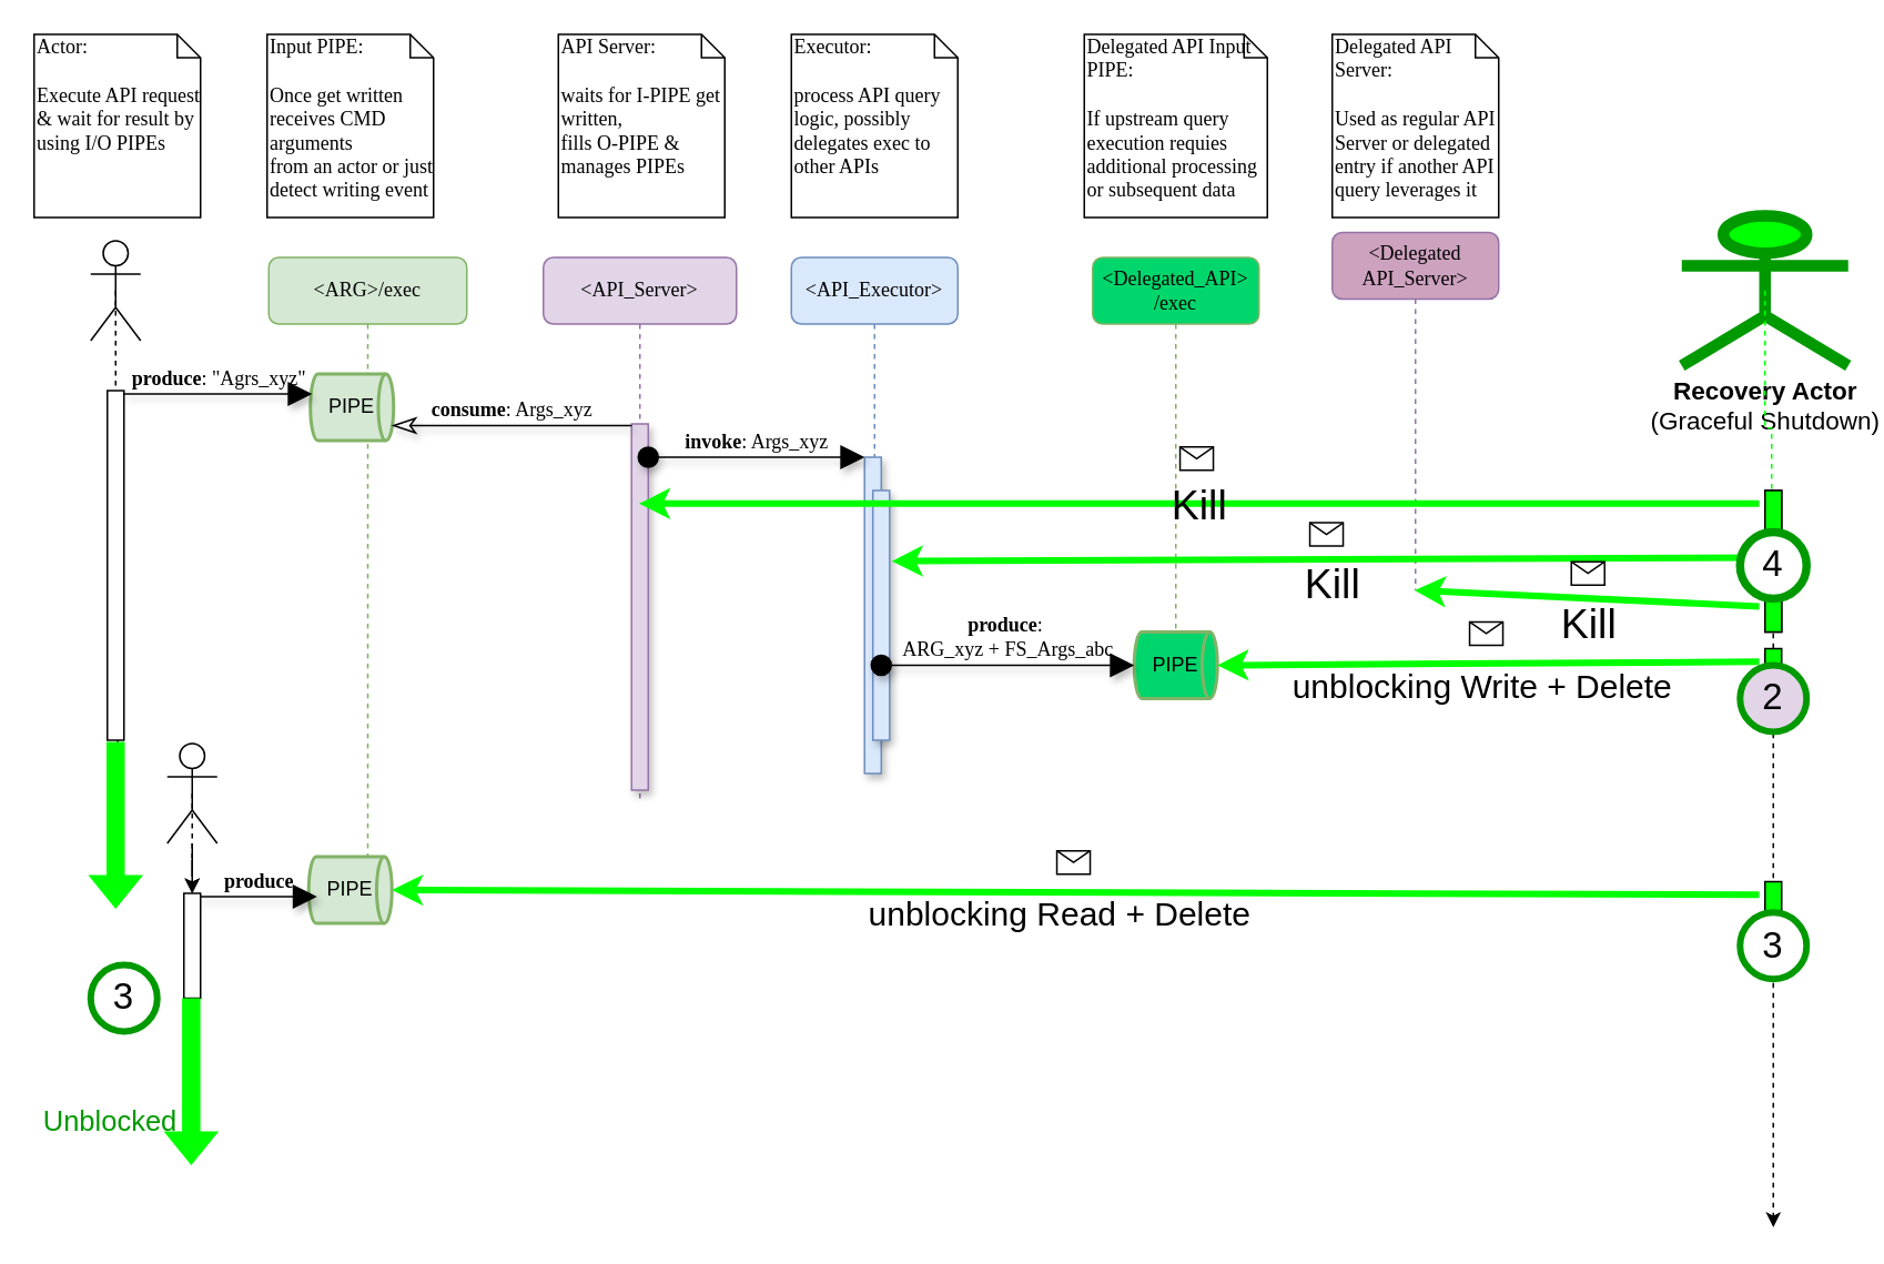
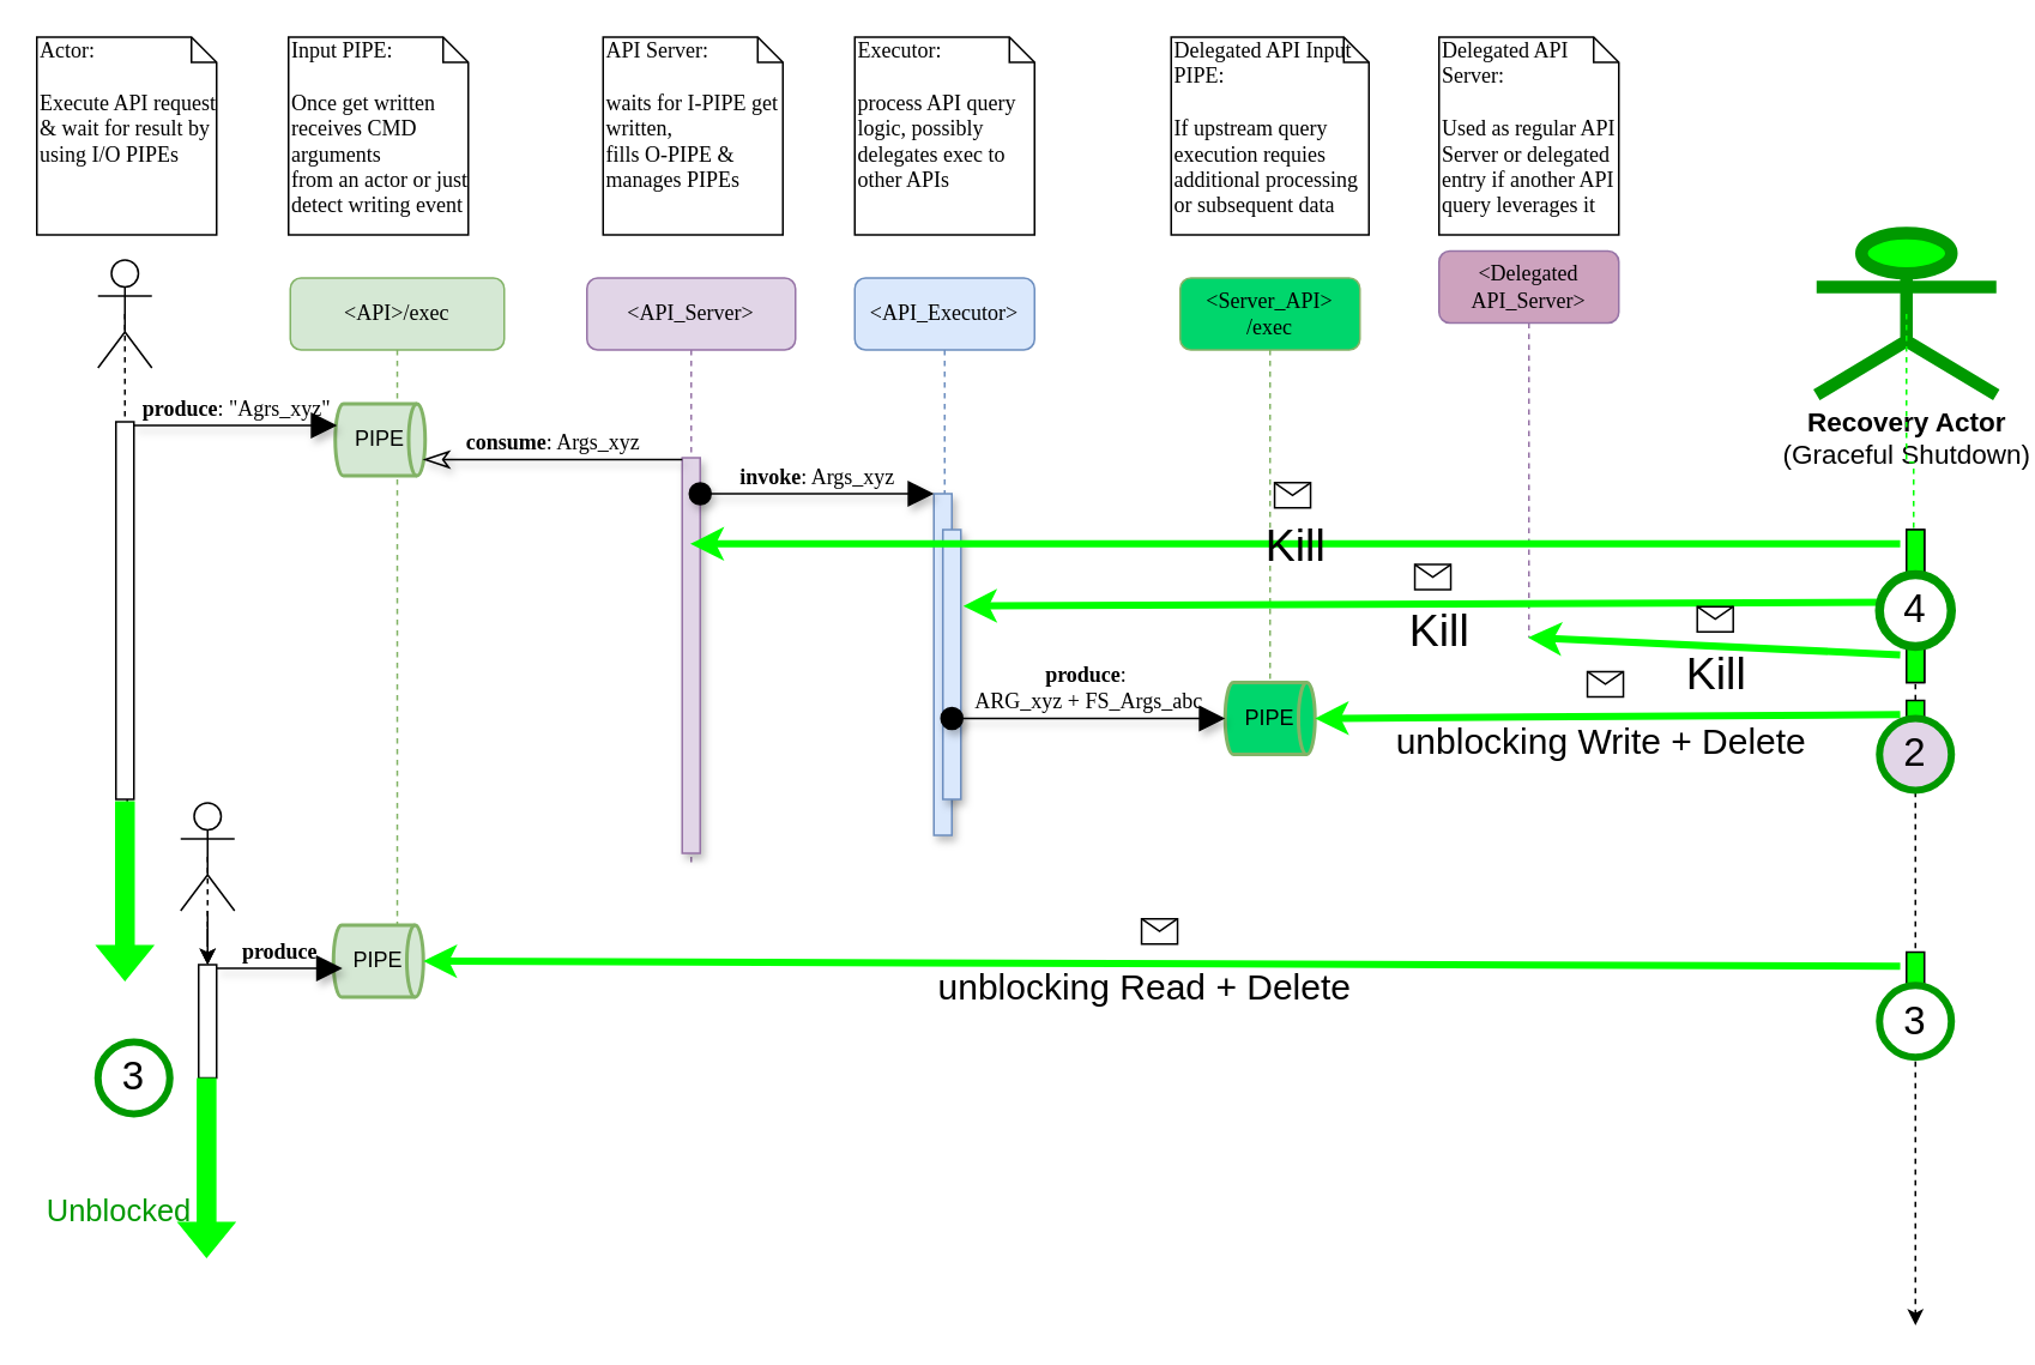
- <mxCell id="4" value="&amp;lt;ARG&amp;gt;/exec" style="shape=umlLifeline;perimeter=lifelinePerimeter;whiteSpace=wrap;html=1;container=1;collapsible=0;recursiveResize=0;outlineConnect=0;rounded=1;shadow=0;comic=0;labelBackgroundColor=none;strokeWidth=1;fontFamily=Verdana;fontSize=12;align=center;fillColor=#d5e8d4;strokeColor=#82b366;" vertex="1" parent="1"><mxGeometry x="161" y="154" width="119" height="395" as="geometry" /></mxCell>
+ <mxCell id="4" value="&amp;lt;API&amp;gt;/exec" style="shape=umlLifeline;perimeter=lifelinePerimeter;whiteSpace=wrap;html=1;container=1;collapsible=0;recursiveResize=0;outlineConnect=0;rounded=1;shadow=0;comic=0;labelBackgroundColor=none;strokeWidth=1;fontFamily=Verdana;fontSize=12;align=center;fillColor=#d5e8d4;strokeColor=#82b366;" vertex="1" parent="1"><mxGeometry x="161" y="154" width="119" height="395" as="geometry" /></mxCell>
- <mxCell id="9" value="&amp;lt;Delegated_&lt;span style=&quot;background-color: initial;&quot;&gt;API&amp;gt;&lt;/span&gt;&lt;div&gt;&lt;span style=&quot;background-color: initial;&quot;&gt;/exec&lt;/span&gt;&lt;/div&gt;" style="shape=umlLifeline;perimeter=lifelinePerimeter;whiteSpace=wrap;html=1;container=1;collapsible=0;recursiveResize=0;outlineConnect=0;rounded=1;shadow=0;comic=0;labelBackgroundColor=none;strokeWidth=1;fontFamily=Verdana;fontSize=12;align=center;fillColor=#00D66C;strokeColor=#82b366;" vertex="1" parent="1"><mxGeometry x="656" y="154" width="100" height="265" as="geometry" /></mxCell>
+ <mxCell id="9" value="&amp;lt;Server_&lt;span style=&quot;background-color: initial;&quot;&gt;API&amp;gt;&lt;/span&gt;&lt;div&gt;&lt;span style=&quot;background-color: initial;&quot;&gt;/exec&lt;/span&gt;&lt;/div&gt;" style="shape=umlLifeline;perimeter=lifelinePerimeter;whiteSpace=wrap;html=1;container=1;collapsible=0;recursiveResize=0;outlineConnect=0;rounded=1;shadow=0;comic=0;labelBackgroundColor=none;strokeWidth=1;fontFamily=Verdana;fontSize=12;align=center;fillColor=#00D66C;strokeColor=#82b366;" vertex="1" parent="1"><mxGeometry x="656" y="154" width="100" height="265" as="geometry" /></mxCell>
